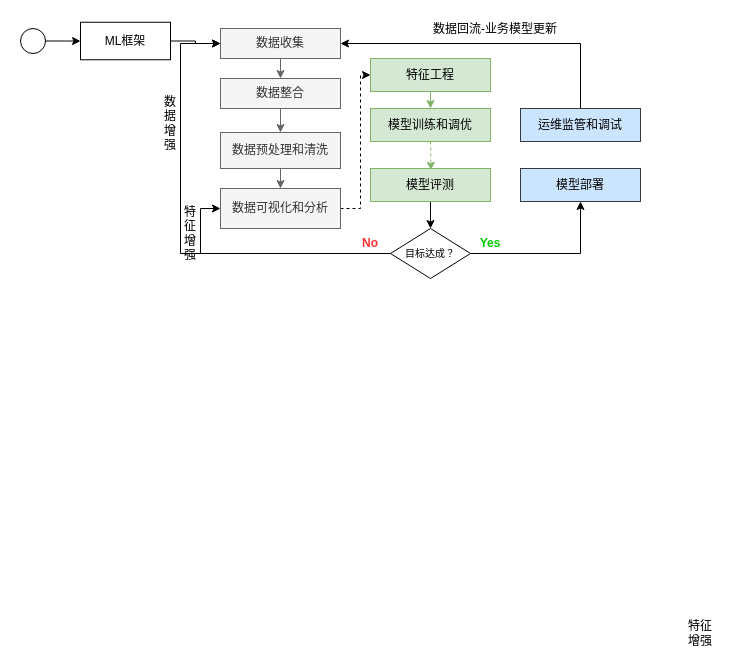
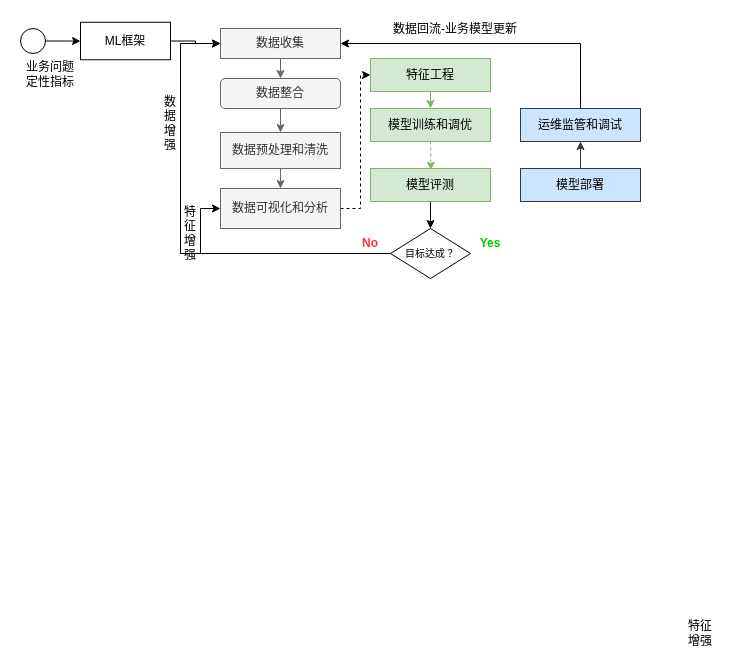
- <mxCell id="31" value="数据回流-业务模型更新" style="text;html=1;align=center;verticalAlign=middle;whiteSpace=wrap;rounded=0;" vertex="1" parent="1"><mxGeometry x="430" y="20.5" width="130" height="17.5" as="geometry" /></mxCell>
+ <mxCell id="31" value="数据回流-业务模型更新" style="text;html=1;align=center;verticalAlign=middle;whiteSpace=wrap;rounded=0;" vertex="1" parent="1"><mxGeometry x="390" y="20.5" width="130" height="17.5" as="geometry" /></mxCell>
+ <mxCell id="17" value="业务问题定性指标" style="text;html=1;align=center;verticalAlign=middle;whiteSpace=wrap;rounded=0;" vertex="1" parent="1"><mxGeometry x="20" y="59.25" width="60" height="30" as="geometry" /></mxCell>
- <mxCell id="9" value="数据整合" style="rounded=0;whiteSpace=wrap;html=1;fillColor=#f5f5f5;fontColor=#333333;strokeColor=#666666;" vertex="1" parent="1"><mxGeometry x="220" y="78" width="120" height="30" as="geometry" /></mxCell>
+ <mxCell id="9" value="数据整合" style="whiteSpace=wrap;html=1;fillColor=#f5f5f5;fontColor=#333333;strokeColor=#666666;rounded=1;" vertex="1" parent="1"><mxGeometry x="220" y="78" width="120" height="30" as="geometry" /></mxCell>
+ <mxCell id="27" style="edgeStyle=orthogonalEdgeStyle;rounded=0;orthogonalLoop=1;jettySize=auto;html=1;exitX=0.5;exitY=0;exitDx=0;exitDy=0;entryX=0.5;entryY=1;entryDx=0;entryDy=0;fillColor=#cce5ff;strokeColor=#36393d;" edge="1" parent="1" source="28" target="30"><mxGeometry relative="1" as="geometry" /></mxCell>
- <mxCell id="15" style="edgeStyle=orthogonalEdgeStyle;rounded=0;orthogonalLoop=1;jettySize=auto;html=1;exitX=1;exitY=0.5;exitDx=0;exitDy=0;entryX=0.5;entryY=1;entryDx=0;entryDy=0;" edge="1" parent="1" source="16" target="28"><mxGeometry relative="1" as="geometry" /></mxCell>
